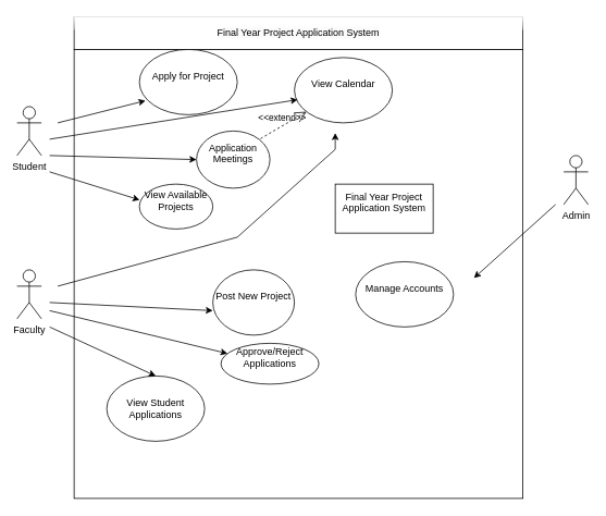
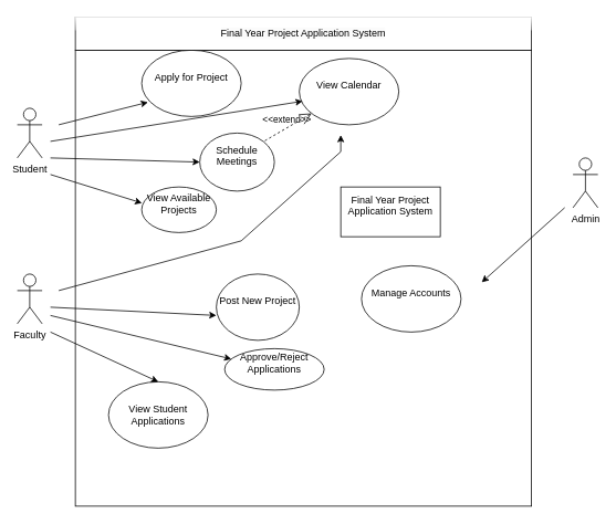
- <mxCell id="11" value="&#10;Application Meetings&#10;&#10;" style="ellipse;whiteSpace=wrap;html=1;" vertex="1" parent="1"><mxGeometry x="240" y="160" width="90" height="70" as="geometry" /></mxCell>
+ <mxCell id="11" value="&#10;Schedule Meetings&#10;&#10;" style="ellipse;whiteSpace=wrap;html=1;" vertex="1" parent="1"><mxGeometry x="240" y="160" width="90" height="70" as="geometry" /></mxCell>
